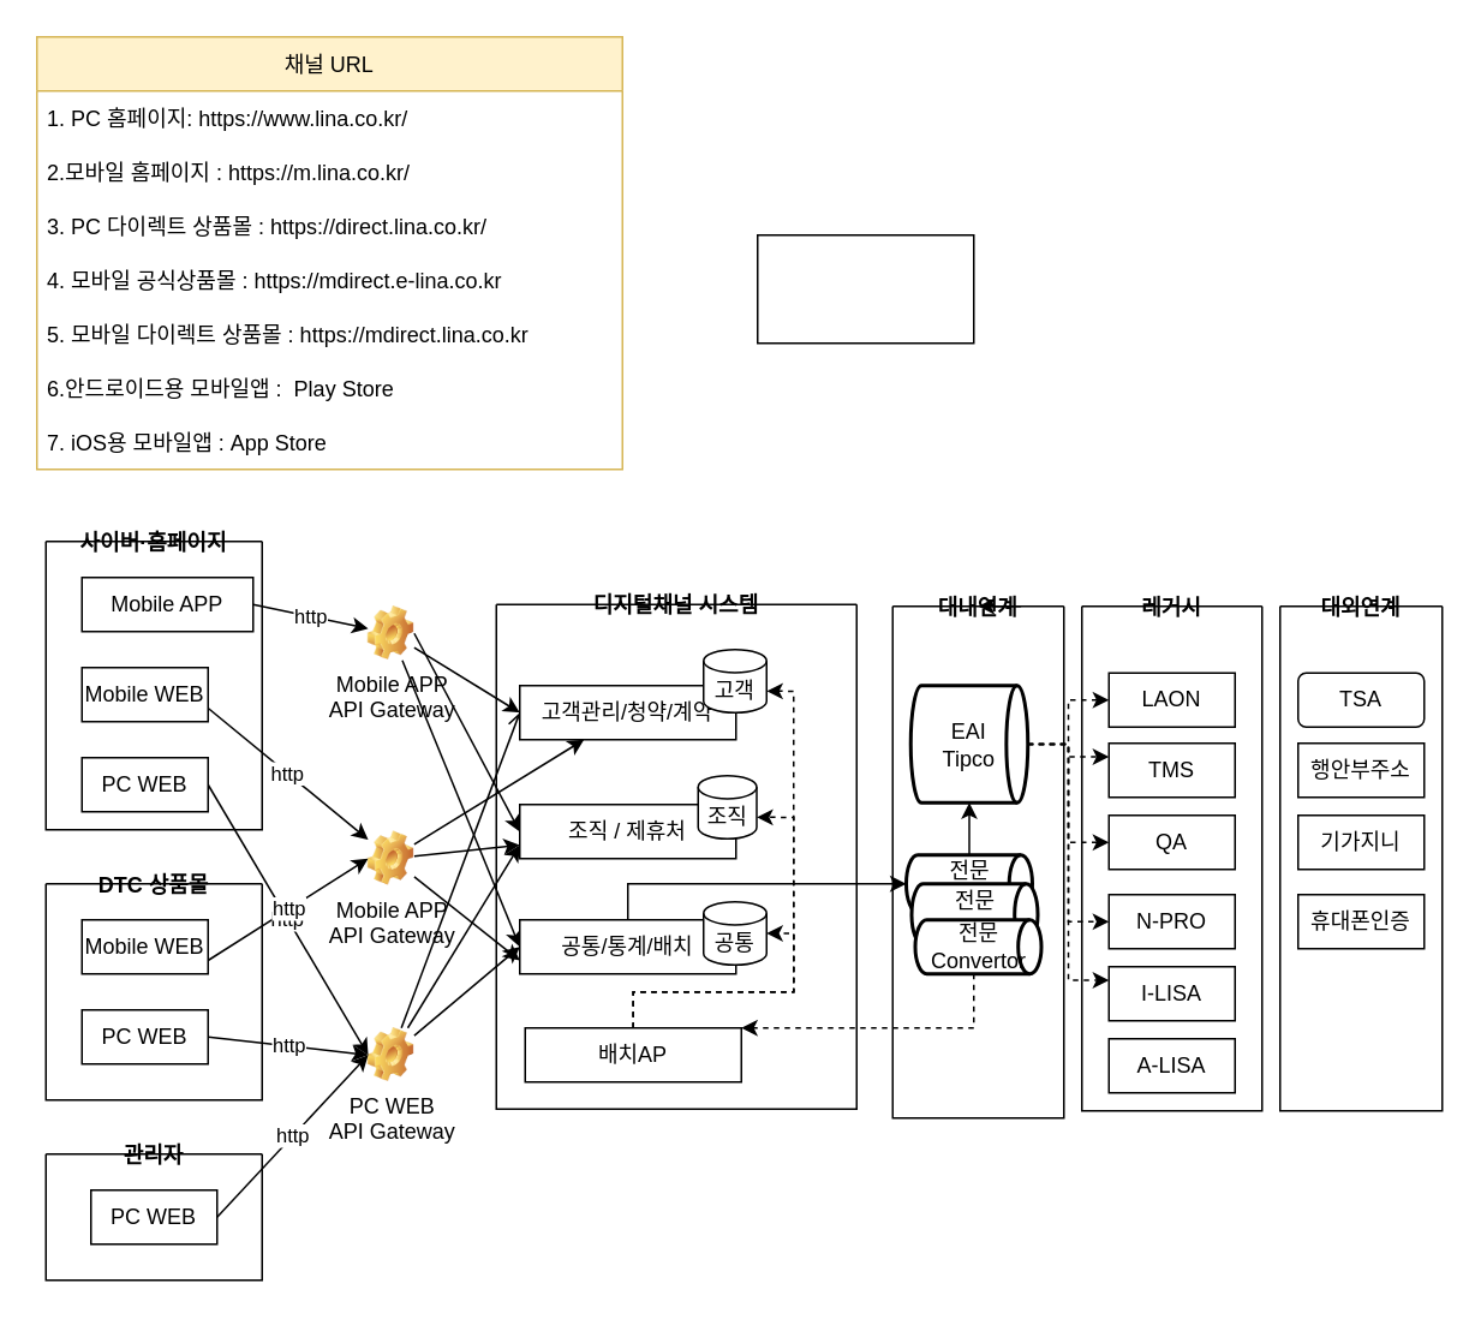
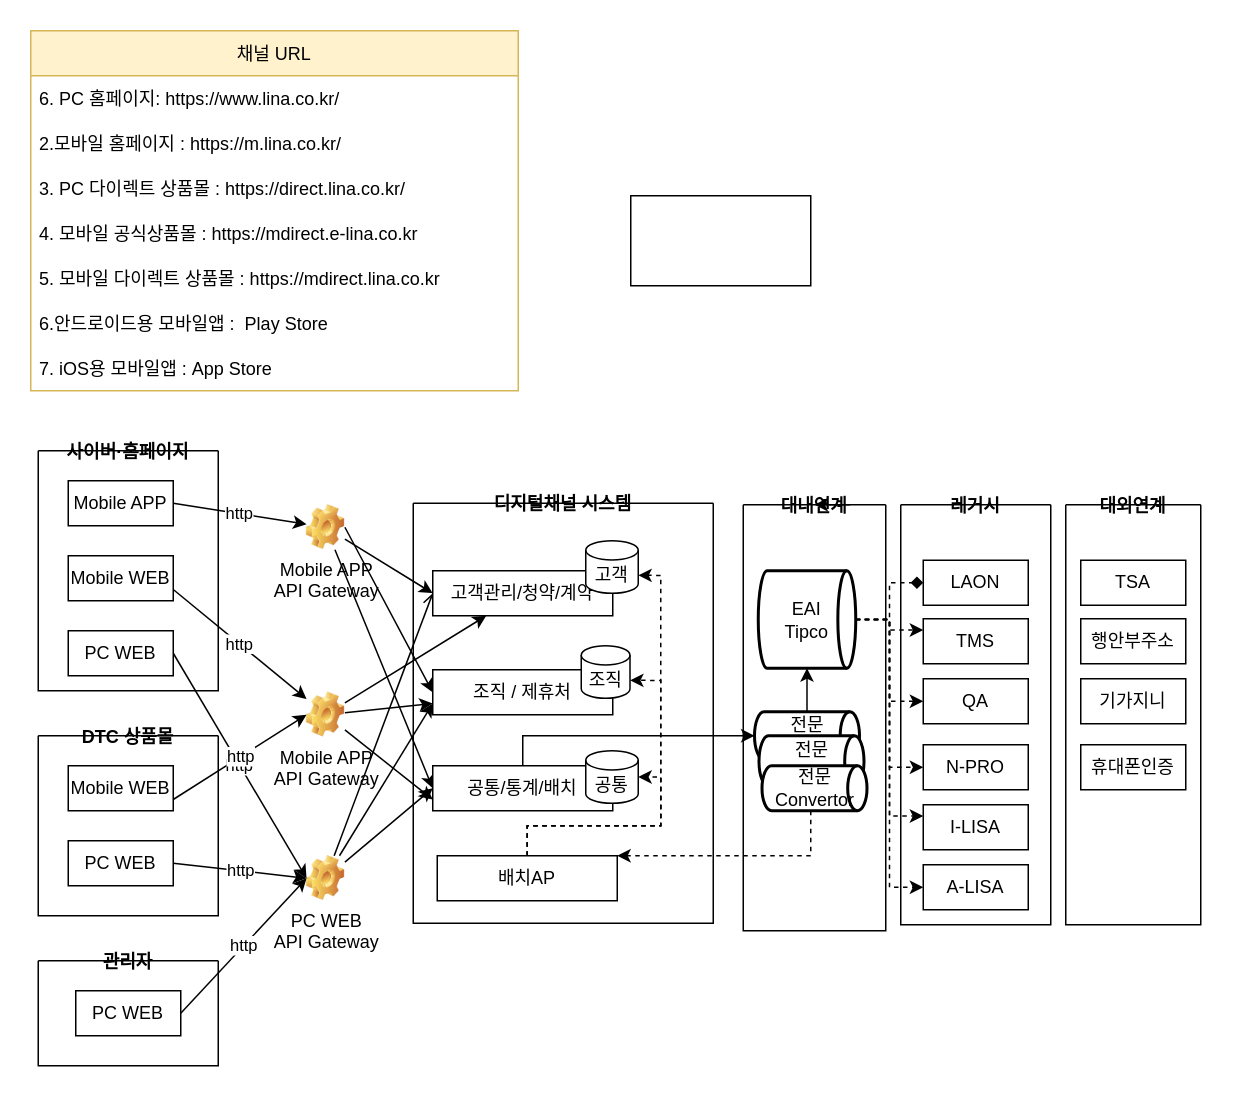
- <mxCell id="66" value="1. PC 홈페이지: https://www.lina.co.kr/" style="text;strokeColor=none;fillColor=none;align=left;verticalAlign=middle;spacingLeft=4;spacingRight=4;overflow=hidden;points=[[0,0.5],[1,0.5]];portConstraint=eastwest;rotatable=0;fontFamily=Helvetica;fontSize=12;fontColor=default;startSize=0;" parent="65" vertex="1"><mxGeometry y="30" width="325" height="30" as="geometry" /></mxCell>
+ <mxCell id="66" value="6. PC 홈페이지: https://www.lina.co.kr/" style="text;strokeColor=none;fillColor=none;align=left;verticalAlign=middle;spacingLeft=4;spacingRight=4;overflow=hidden;points=[[0,0.5],[1,0.5]];portConstraint=eastwest;rotatable=0;fontFamily=Helvetica;fontSize=12;fontColor=default;startSize=0;" parent="65" vertex="1"><mxGeometry y="30" width="325" height="30" as="geometry" /></mxCell>
- <mxCell id="12" value="Mobile APP" style="rounded=0;whiteSpace=wrap;html=1;" parent="9" vertex="1"><mxGeometry x="20" y="20" width="95" height="30" as="geometry" /></mxCell>
+ <mxCell id="12" value="Mobile APP" style="rounded=0;whiteSpace=wrap;html=1;" parent="9" vertex="1"><mxGeometry x="20" y="20" width="70" height="30" as="geometry" /></mxCell>
- <mxCell id="59" style="edgeStyle=orthogonalEdgeStyle;rounded=0;orthogonalLoop=1;jettySize=auto;html=1;entryX=0;entryY=0.5;entryDx=0;entryDy=0;fontFamily=Helvetica;fontSize=12;fontColor=default;startSize=0;dashed=1;" parent="1" source="53" target="41" edge="1"><mxGeometry relative="1" as="geometry" /></mxCell>
+ <mxCell id="59" style="edgeStyle=orthogonalEdgeStyle;rounded=0;orthogonalLoop=1;jettySize=auto;html=1;entryX=0;entryY=0.5;entryDx=0;entryDy=0;fontFamily=Helvetica;fontSize=12;fontColor=default;startSize=0;dashed=1;endArrow=diamond;" parent="1" source="53" target="41" edge="1"><mxGeometry relative="1" as="geometry" /></mxCell>
- <mxCell id="48" value="TSA" style="whiteSpace=wrap;html=1;rounded=1;" parent="47" vertex="1"><mxGeometry x="10" y="37" width="70" height="30" as="geometry" /></mxCell>
+ <mxCell id="48" value="TSA" style="rounded=0;whiteSpace=wrap;html=1;" parent="47" vertex="1"><mxGeometry x="10" y="37" width="70" height="30" as="geometry" /></mxCell>
+ <mxCell id="64" style="edgeStyle=orthogonalEdgeStyle;rounded=0;orthogonalLoop=1;jettySize=auto;html=1;entryX=0;entryY=0.5;entryDx=0;entryDy=0;fontFamily=Helvetica;fontSize=12;fontColor=default;startSize=0;dashed=1;" parent="1" source="53" target="46" edge="1"><mxGeometry relative="1" as="geometry" /></mxCell>
